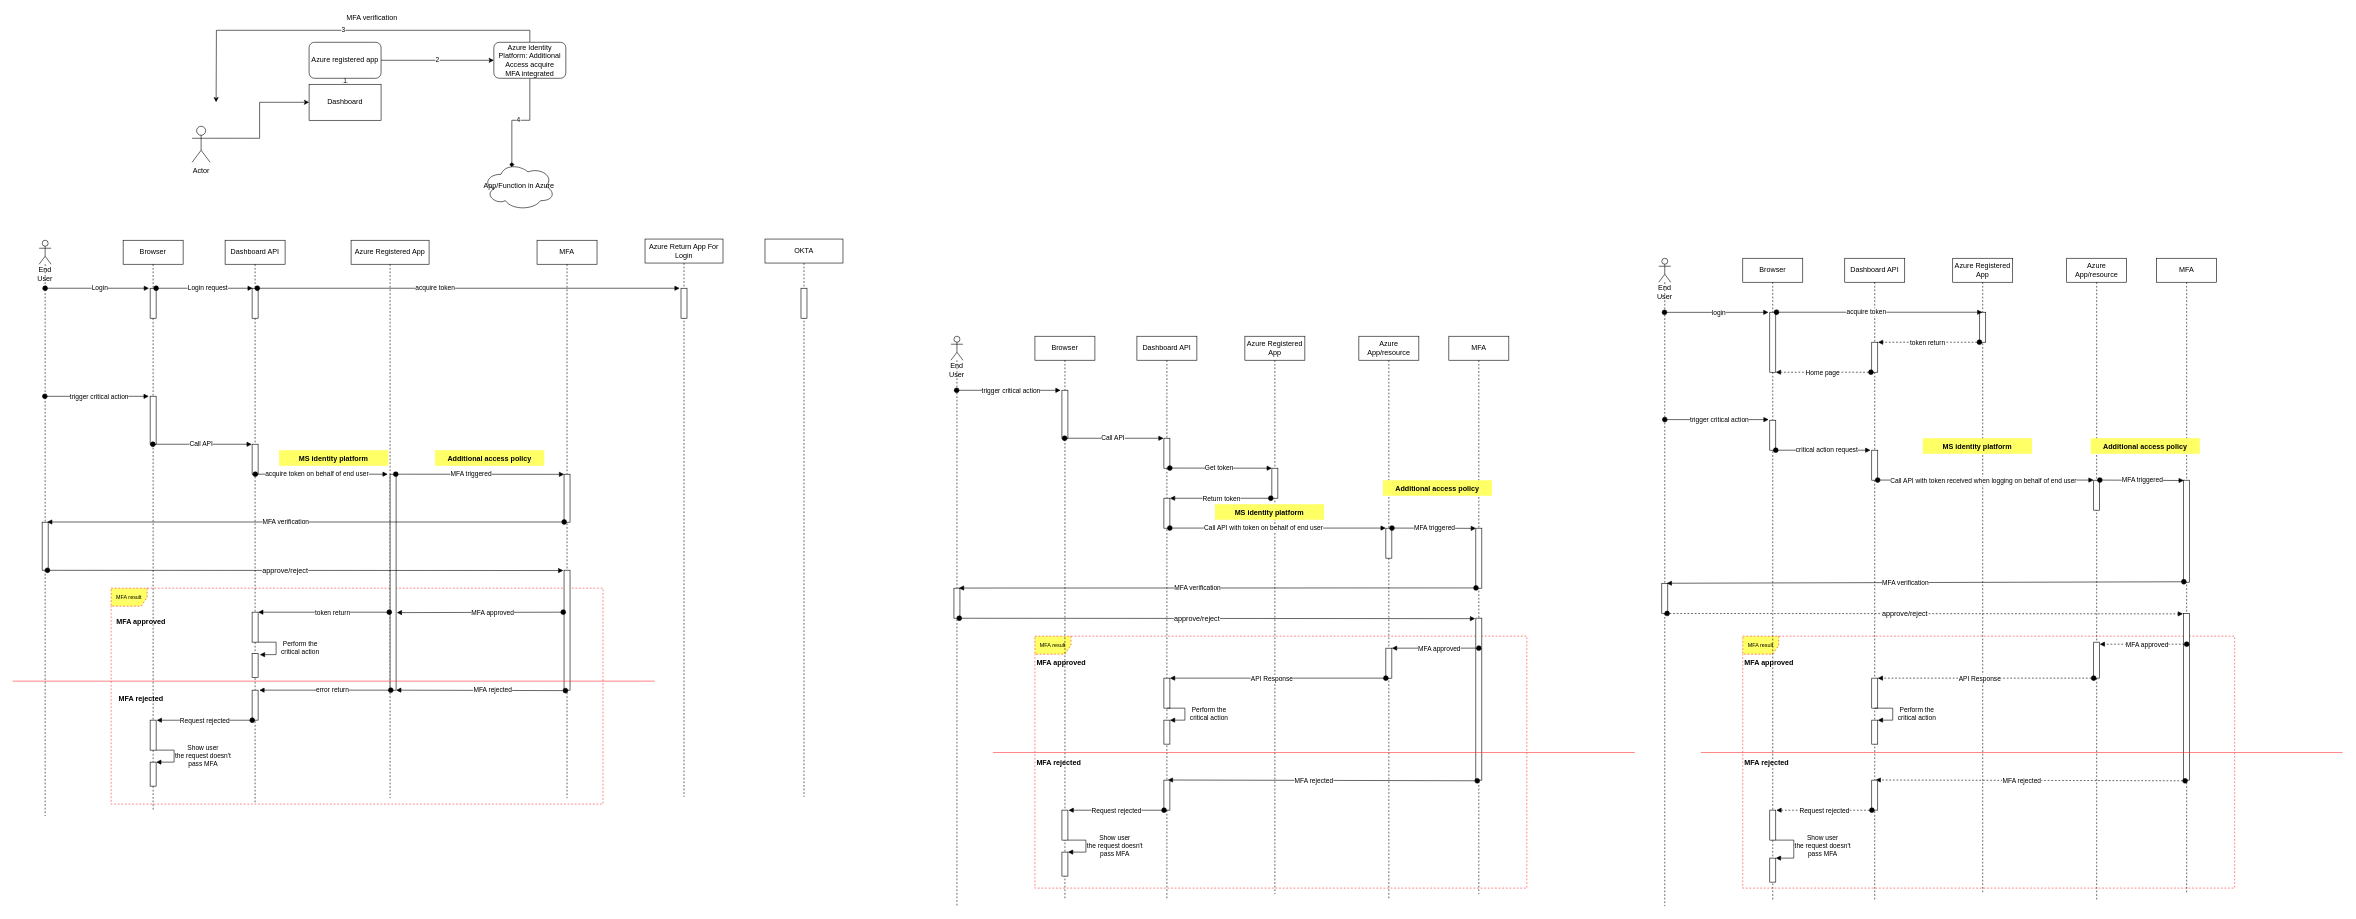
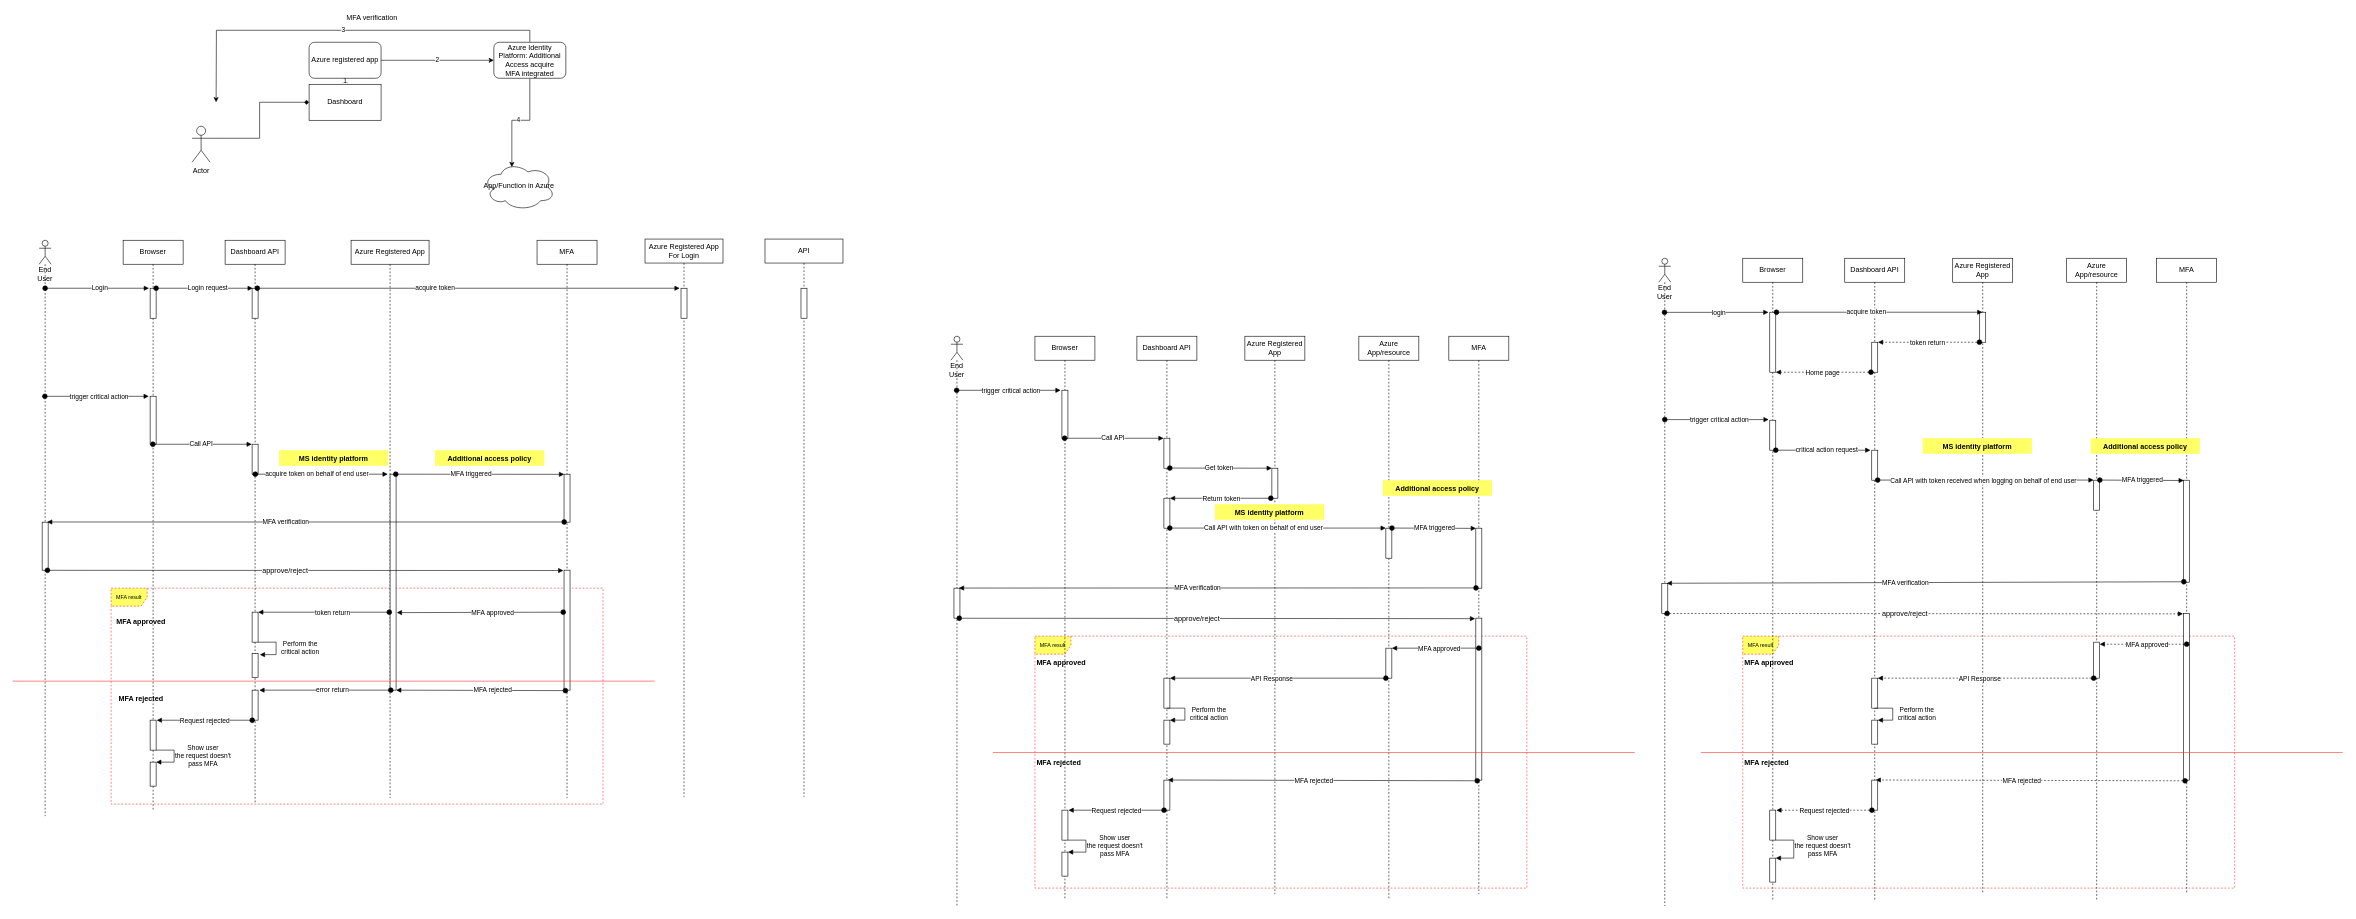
- <mxCell id="5" style="edgeStyle=orthogonalEdgeStyle;rounded=0;orthogonalLoop=1;jettySize=auto;html=1;exitX=1;exitY=0.333;exitDx=0;exitDy=0;exitPerimeter=0;entryX=0;entryY=0.5;entryDx=0;entryDy=0;" parent="1" source="6" target="4" edge="1"><mxGeometry relative="1" as="geometry" /></mxCell>
+ <mxCell id="5" style="edgeStyle=orthogonalEdgeStyle;rounded=0;orthogonalLoop=1;jettySize=auto;html=1;exitX=1;exitY=0.333;exitDx=0;exitDy=0;exitPerimeter=0;entryX=0;entryY=0.5;entryDx=0;entryDy=0;endArrow=diamond;" parent="1" source="6" target="4" edge="1"><mxGeometry relative="1" as="geometry" /></mxCell>
- <mxCell id="9" value="4" style="edgeStyle=orthogonalEdgeStyle;rounded=0;orthogonalLoop=1;jettySize=auto;html=1;exitX=0.5;exitY=1;exitDx=0;exitDy=0;entryX=0.4;entryY=0.1;entryDx=0;entryDy=0;entryPerimeter=0;startArrow=none;startFill=0;endArrow=diamond;" parent="1" source="10" target="8" edge="1"><mxGeometry relative="1" as="geometry" /></mxCell>
+ <mxCell id="9" value="4" style="edgeStyle=orthogonalEdgeStyle;rounded=0;orthogonalLoop=1;jettySize=auto;html=1;exitX=0.5;exitY=1;exitDx=0;exitDy=0;entryX=0.4;entryY=0.1;entryDx=0;entryDy=0;entryPerimeter=0;startArrow=none;startFill=0;" parent="1" source="10" target="8" edge="1"><mxGeometry relative="1" as="geometry" /></mxCell>
- <mxCell id="121" value="Azure Return App For Login" style="shape=umlLifeline;perimeter=lifelinePerimeter;whiteSpace=wrap;html=1;container=1;collapsible=0;recursiveResize=0;outlineConnect=0;" vertex="1" parent="1"><mxGeometry x="1074" y="398" width="130" height="930" as="geometry" /></mxCell>
+ <mxCell id="121" value="Azure Registered App For Login" style="shape=umlLifeline;perimeter=lifelinePerimeter;whiteSpace=wrap;html=1;container=1;collapsible=0;recursiveResize=0;outlineConnect=0;" vertex="1" parent="1"><mxGeometry x="1074" y="398" width="130" height="930" as="geometry" /></mxCell>
- <mxCell id="125" value="OKTA" style="shape=umlLifeline;perimeter=lifelinePerimeter;whiteSpace=wrap;html=1;container=1;collapsible=0;recursiveResize=0;outlineConnect=0;" vertex="1" parent="1"><mxGeometry x="1274" y="398" width="130" height="930" as="geometry" /></mxCell>
+ <mxCell id="125" value="API" style="shape=umlLifeline;perimeter=lifelinePerimeter;whiteSpace=wrap;html=1;container=1;collapsible=0;recursiveResize=0;outlineConnect=0;" vertex="1" parent="1"><mxGeometry x="1274" y="398" width="130" height="930" as="geometry" /></mxCell>
